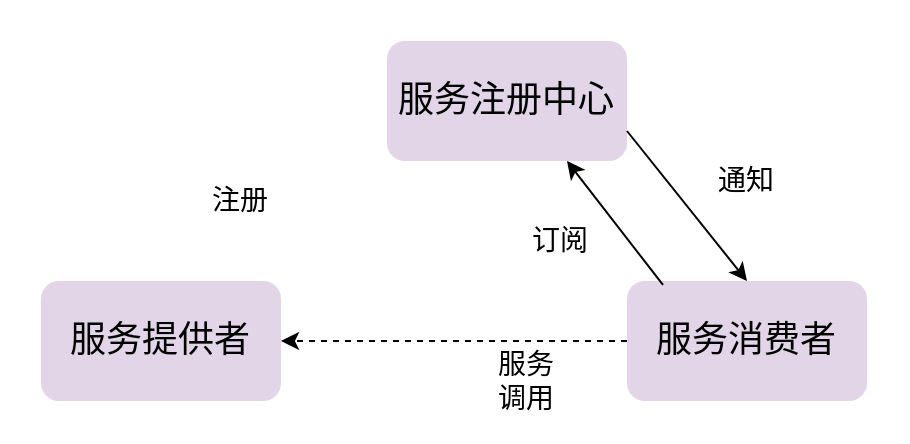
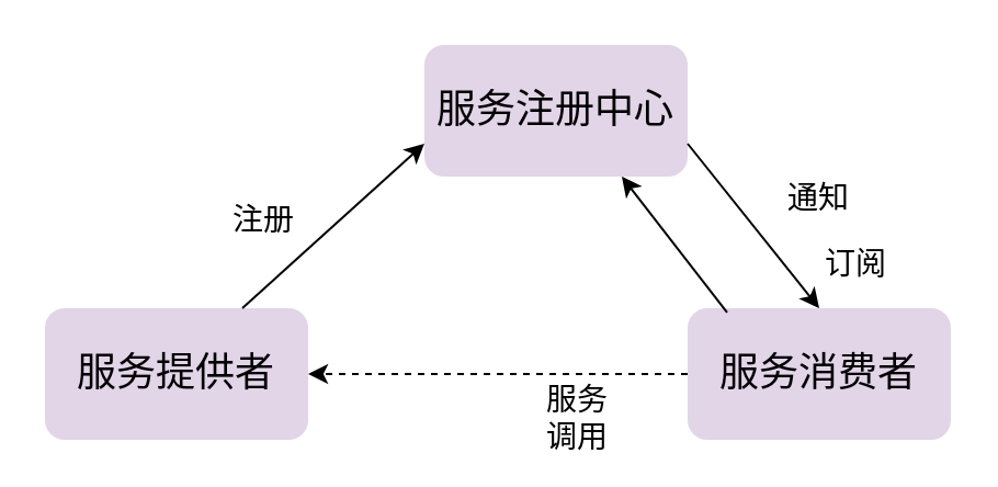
+ <mxCell id="8" value="" style="endArrow=classic;html=1;exitX=0.75;exitY=0;exitDx=0;exitDy=0;entryX=0;entryY=0.75;entryDx=0;entryDy=0;" edge="1" parent="1" source="3" target="2"><mxGeometry width="50" height="50" relative="1" as="geometry"><mxPoint x="40" y="90" as="sourcePoint" /><mxPoint x="90" y="40" as="targetPoint" /></mxGeometry></mxCell>
- <mxCell id="11" value="&lt;font style=&quot;font-size: 14px&quot;&gt;订阅&lt;/font&gt;" style="text;html=1;strokeColor=none;fillColor=none;align=center;verticalAlign=middle;whiteSpace=wrap;rounded=0;" vertex="1" parent="1"><mxGeometry x="260" y="110" width="40" height="20" as="geometry" /></mxCell>
+ <mxCell id="11" value="&lt;font style=&quot;font-size: 14px&quot;&gt;订阅&lt;/font&gt;" style="text;html=1;strokeColor=none;fillColor=none;align=center;verticalAlign=middle;whiteSpace=wrap;rounded=0;" vertex="1" parent="1"><mxGeometry x="370" y="110" width="40" height="20" as="geometry" /></mxCell>
